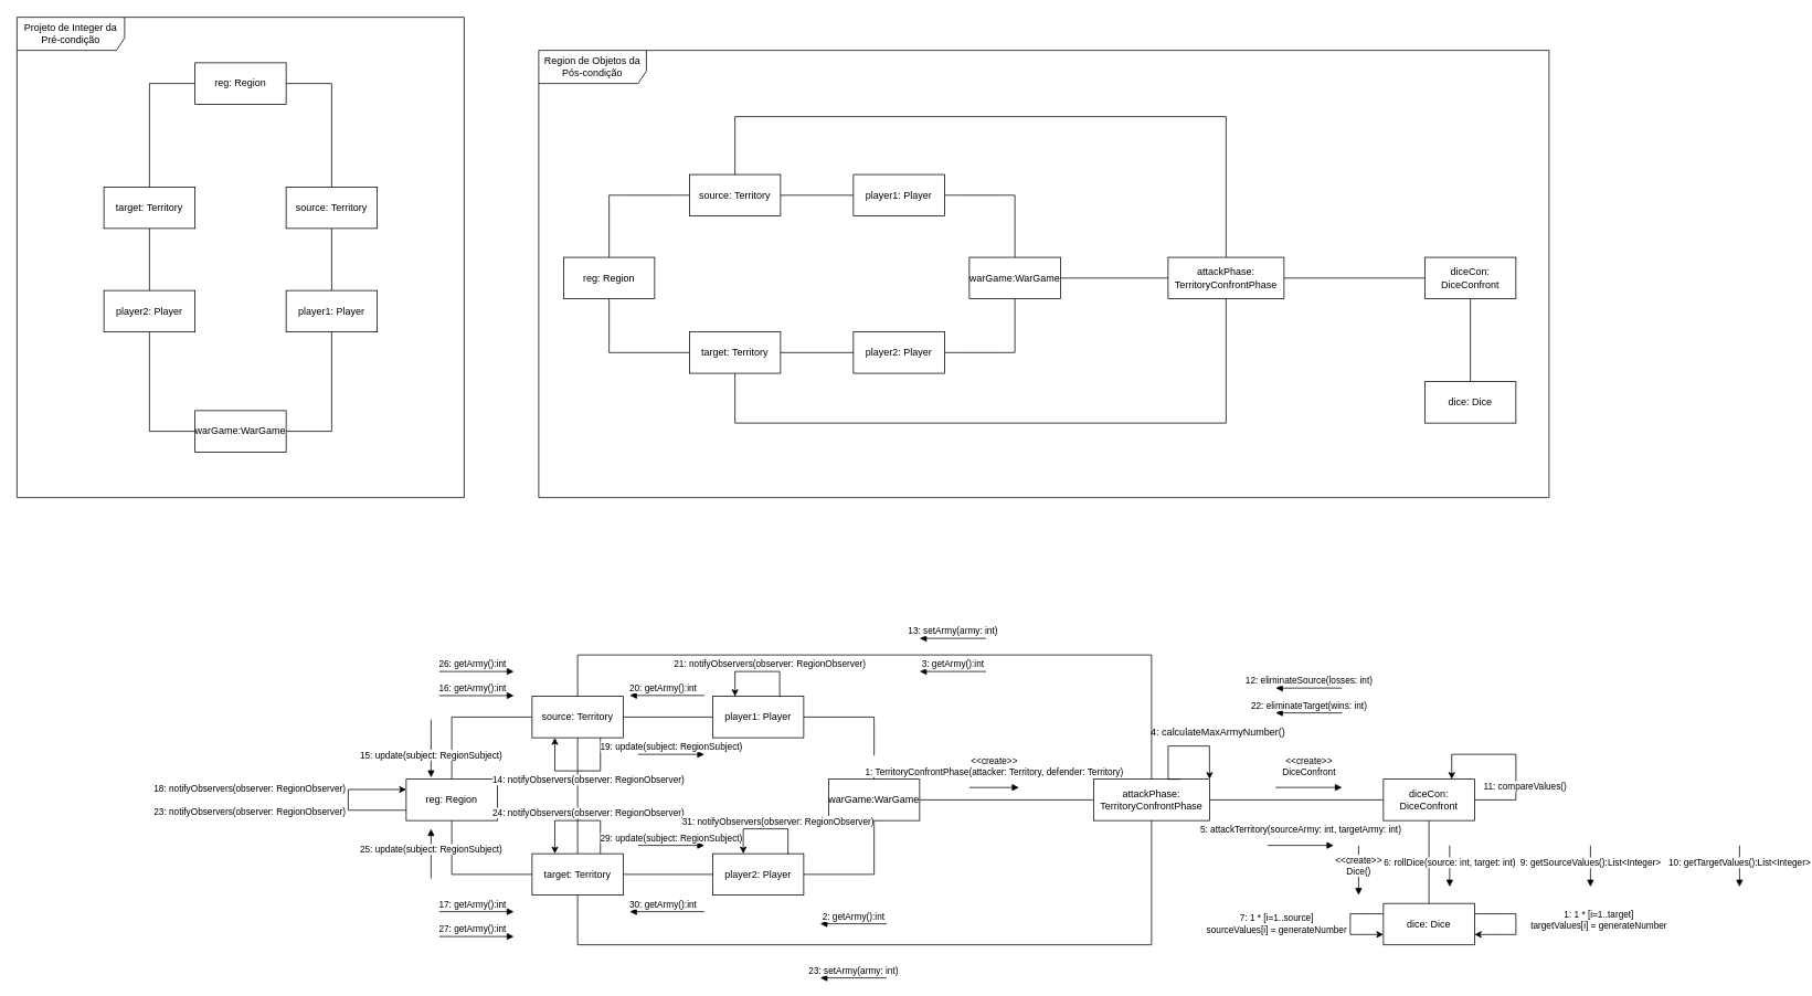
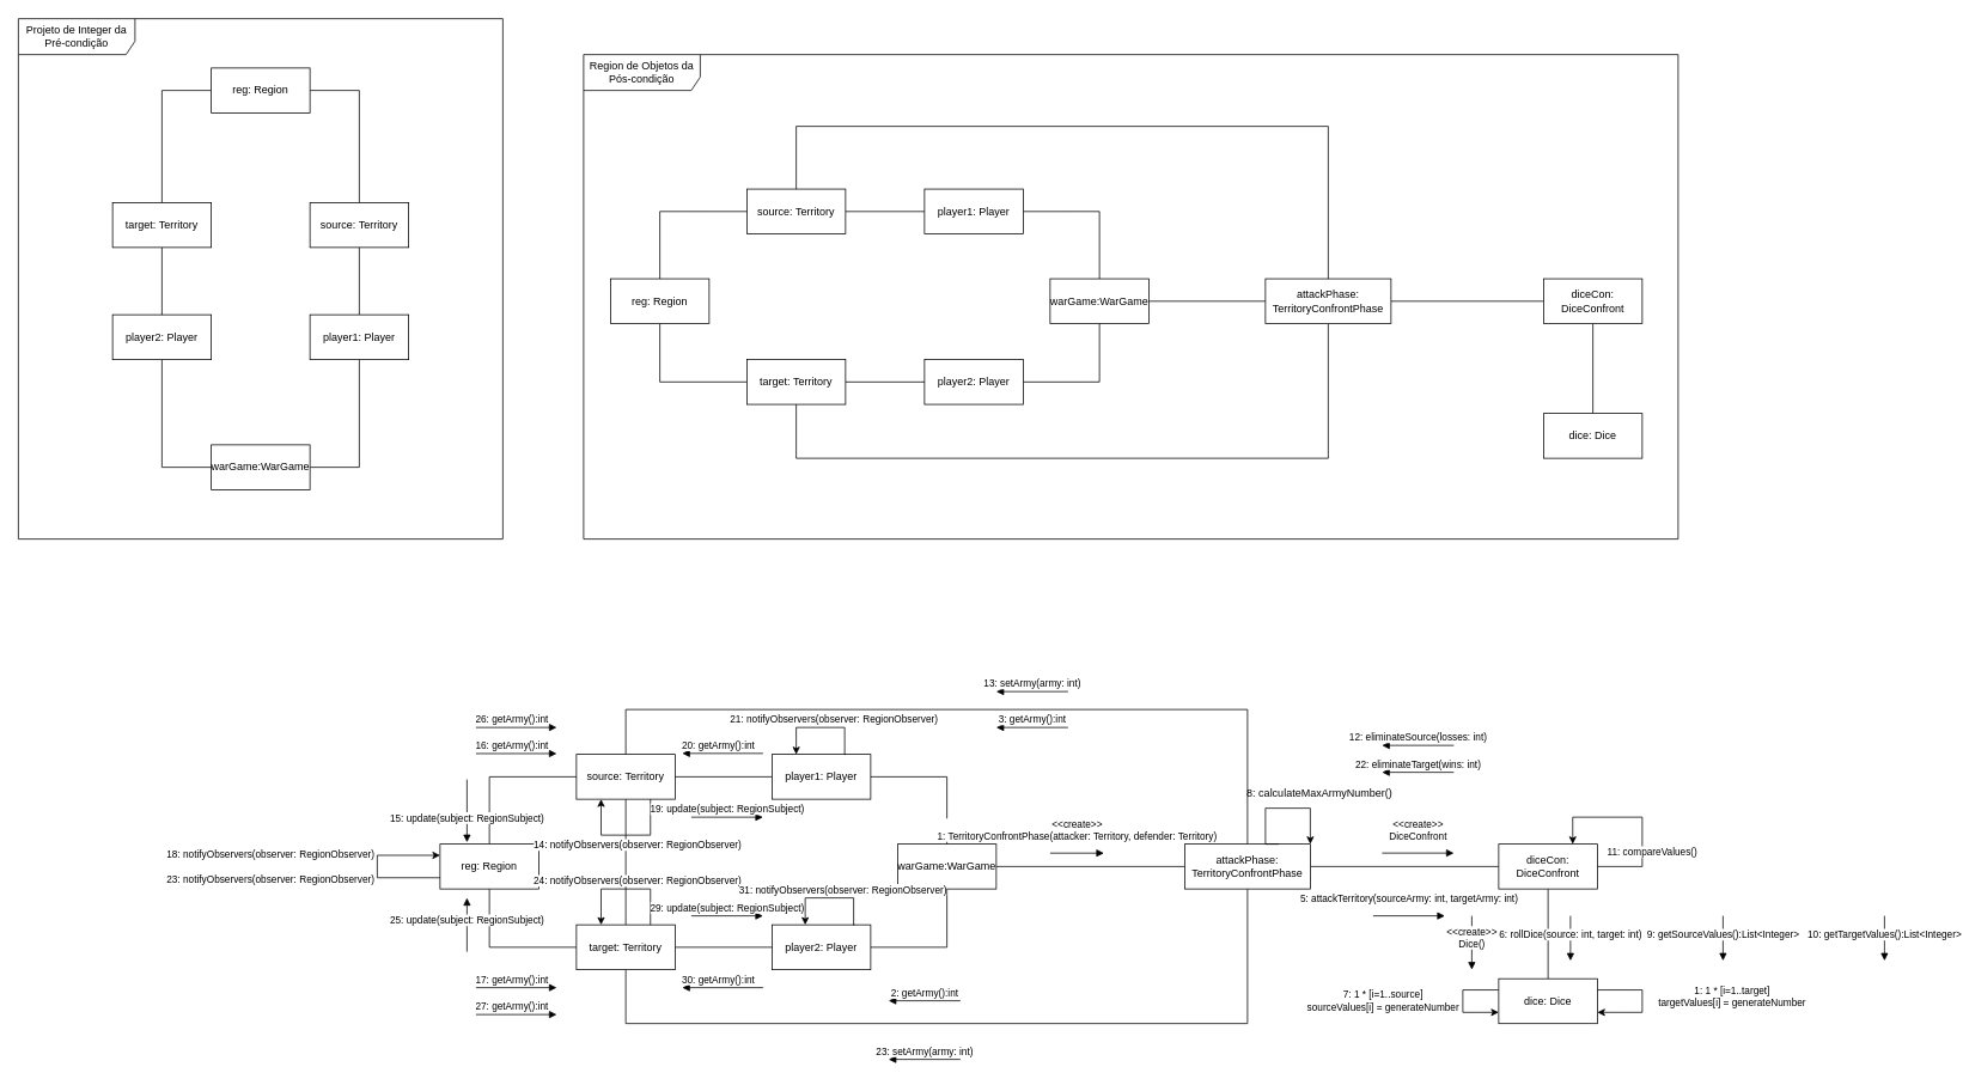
- <mxCell id="61" value="4: calculateMaxArmyNumber()" style="text;html=1;align=center;verticalAlign=middle;resizable=0;points=[];autosize=1;strokeColor=none;fillColor=none;" vertex="1" parent="1"><mxGeometry x="1375" y="868" width="190" height="30" as="geometry" /></mxCell>
+ <mxCell id="61" value="8: calculateMaxArmyNumber()" style="text;html=1;align=center;verticalAlign=middle;resizable=0;points=[];autosize=1;strokeColor=none;fillColor=none;" vertex="1" parent="1"><mxGeometry x="1375" y="868" width="190" height="30" as="geometry" /></mxCell>
